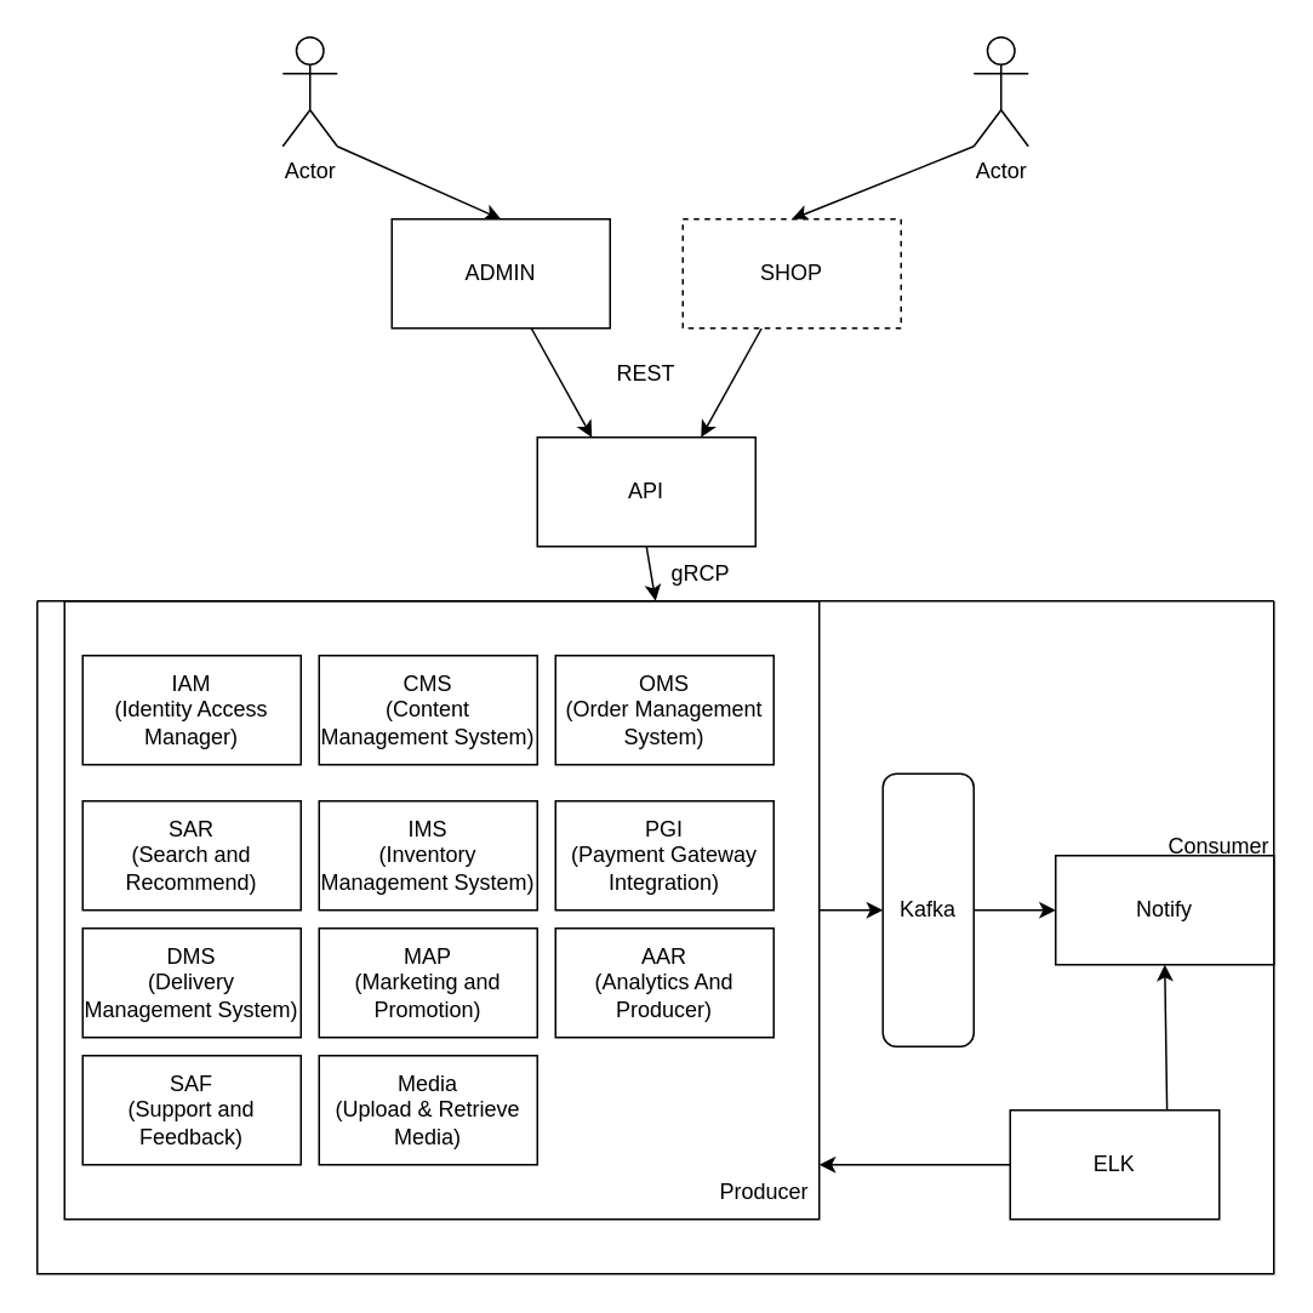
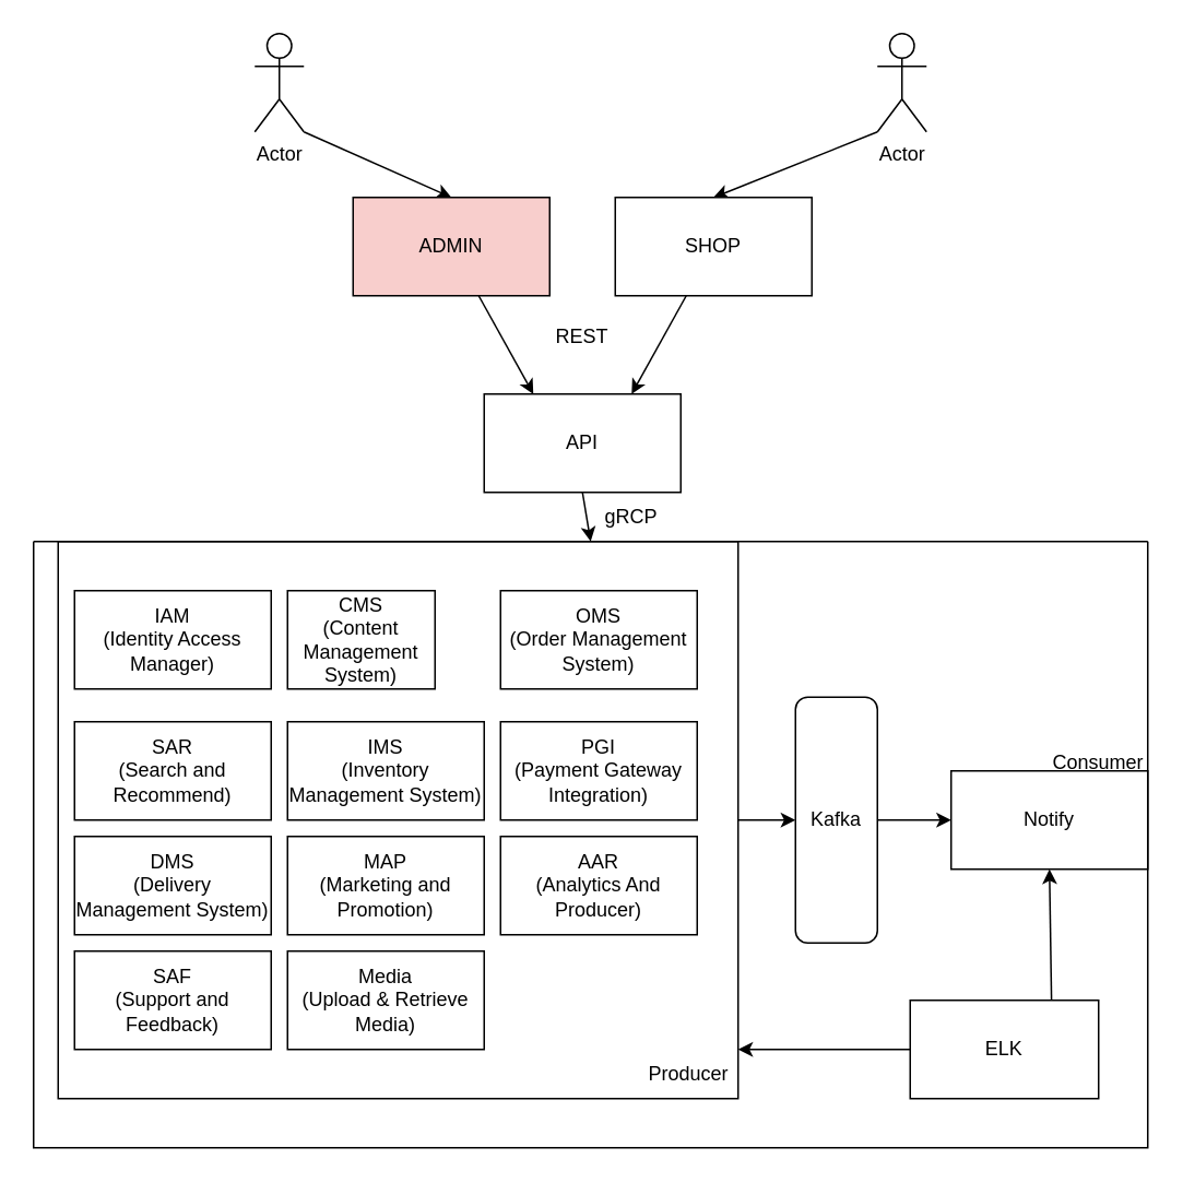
- <mxCell id="7" value="ADMIN" style="rounded=0;whiteSpace=wrap;html=1;" vertex="1" parent="1"><mxGeometry x="215" y="120" width="120" height="60" as="geometry" /></mxCell>
+ <mxCell id="7" value="ADMIN" style="rounded=0;whiteSpace=wrap;html=1;fillColor=#f8cecc;" vertex="1" parent="1"><mxGeometry x="215" y="120" width="120" height="60" as="geometry" /></mxCell>
- <mxCell id="9" value="SHOP" style="rounded=0;whiteSpace=wrap;html=1;dashed=1;" vertex="1" parent="1"><mxGeometry x="375" y="120" width="120" height="60" as="geometry" /></mxCell>
+ <mxCell id="9" value="SHOP" style="rounded=0;whiteSpace=wrap;html=1;" vertex="1" parent="1"><mxGeometry x="375" y="120" width="120" height="60" as="geometry" /></mxCell>
- <mxCell id="19" value="CMS&lt;br&gt;(Content Management System)" style="rounded=0;whiteSpace=wrap;html=1;" vertex="1" parent="17"><mxGeometry x="140" y="30" width="120" height="60" as="geometry" /></mxCell>
+ <mxCell id="19" value="CMS&lt;br&gt;(Content Management System)" style="rounded=0;whiteSpace=wrap;html=1;" vertex="1" parent="17"><mxGeometry x="140" y="30" width="90" height="60" as="geometry" /></mxCell>
